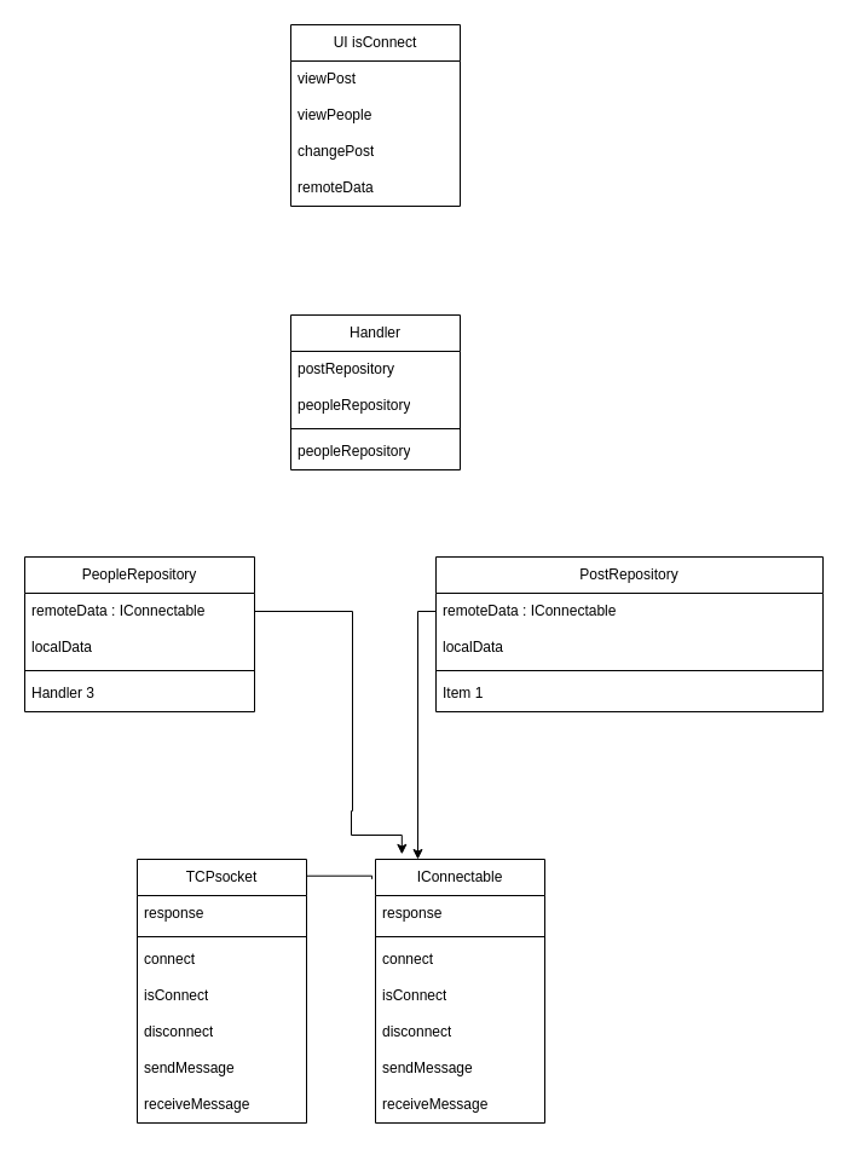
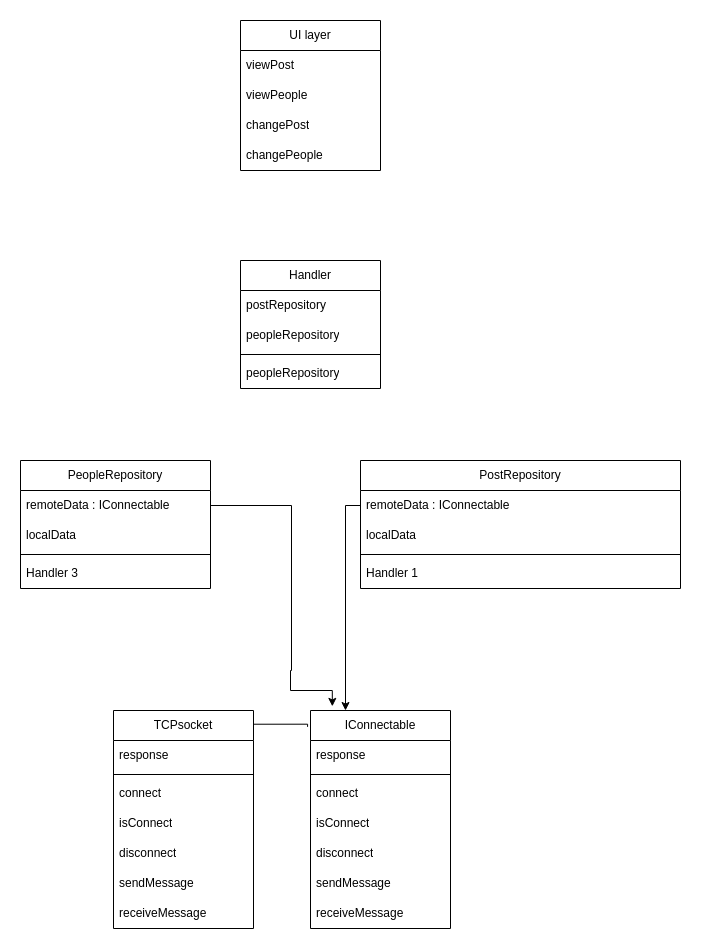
- <mxCell id="2" value="UI isConnect" style="swimlane;fontStyle=0;childLayout=stackLayout;horizontal=1;startSize=30;horizontalStack=0;resizeParent=1;resizeParentMax=0;resizeLast=0;collapsible=1;marginBottom=0;whiteSpace=wrap;html=1;" vertex="1" parent="1"><mxGeometry x="240" y="20" width="140" height="150" as="geometry" /></mxCell>
+ <mxCell id="2" value="UI layer" style="swimlane;fontStyle=0;childLayout=stackLayout;horizontal=1;startSize=30;horizontalStack=0;resizeParent=1;resizeParentMax=0;resizeLast=0;collapsible=1;marginBottom=0;whiteSpace=wrap;html=1;" vertex="1" parent="1"><mxGeometry x="240" y="20" width="140" height="150" as="geometry" /></mxCell>
- <mxCell id="6" value="remoteData" style="text;strokeColor=none;fillColor=none;align=left;verticalAlign=middle;spacingLeft=4;spacingRight=4;overflow=hidden;points=[[0,0.5],[1,0.5]];portConstraint=eastwest;rotatable=0;whiteSpace=wrap;html=1;" vertex="1" parent="2"><mxGeometry y="120" width="140" height="30" as="geometry" /></mxCell>
+ <mxCell id="6" value="changePeople" style="text;strokeColor=none;fillColor=none;align=left;verticalAlign=middle;spacingLeft=4;spacingRight=4;overflow=hidden;points=[[0,0.5],[1,0.5]];portConstraint=eastwest;rotatable=0;whiteSpace=wrap;html=1;" vertex="1" parent="2"><mxGeometry y="120" width="140" height="30" as="geometry" /></mxCell>
- <mxCell id="16" value="Item 1" style="text;strokeColor=none;fillColor=none;align=left;verticalAlign=middle;spacingLeft=4;spacingRight=4;overflow=hidden;points=[[0,0.5],[1,0.5]];portConstraint=eastwest;rotatable=0;whiteSpace=wrap;html=1;" vertex="1" parent="12"><mxGeometry y="98" width="320" height="30" as="geometry" /></mxCell>
+ <mxCell id="16" value="Handler 1" style="text;strokeColor=none;fillColor=none;align=left;verticalAlign=middle;spacingLeft=4;spacingRight=4;overflow=hidden;points=[[0,0.5],[1,0.5]];portConstraint=eastwest;rotatable=0;whiteSpace=wrap;html=1;" vertex="1" parent="12"><mxGeometry y="98" width="320" height="30" as="geometry" /></mxCell>
